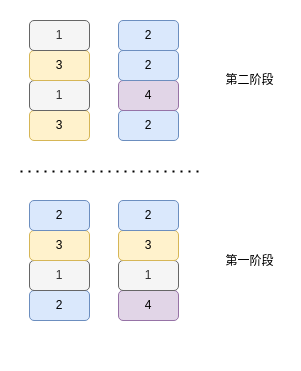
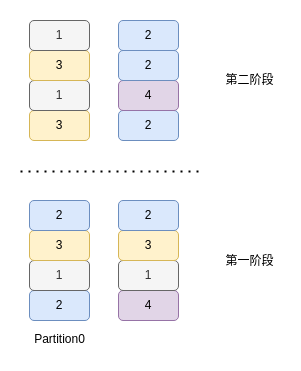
+ <mxCell id="21" value="Partition0" style="text;html=1;align=center;verticalAlign=middle;resizable=0;points=[];autosize=1;strokeColor=none;" vertex="1" parent="1"><mxGeometry x="24" y="329" width="70" height="20" as="geometry" /></mxCell>
